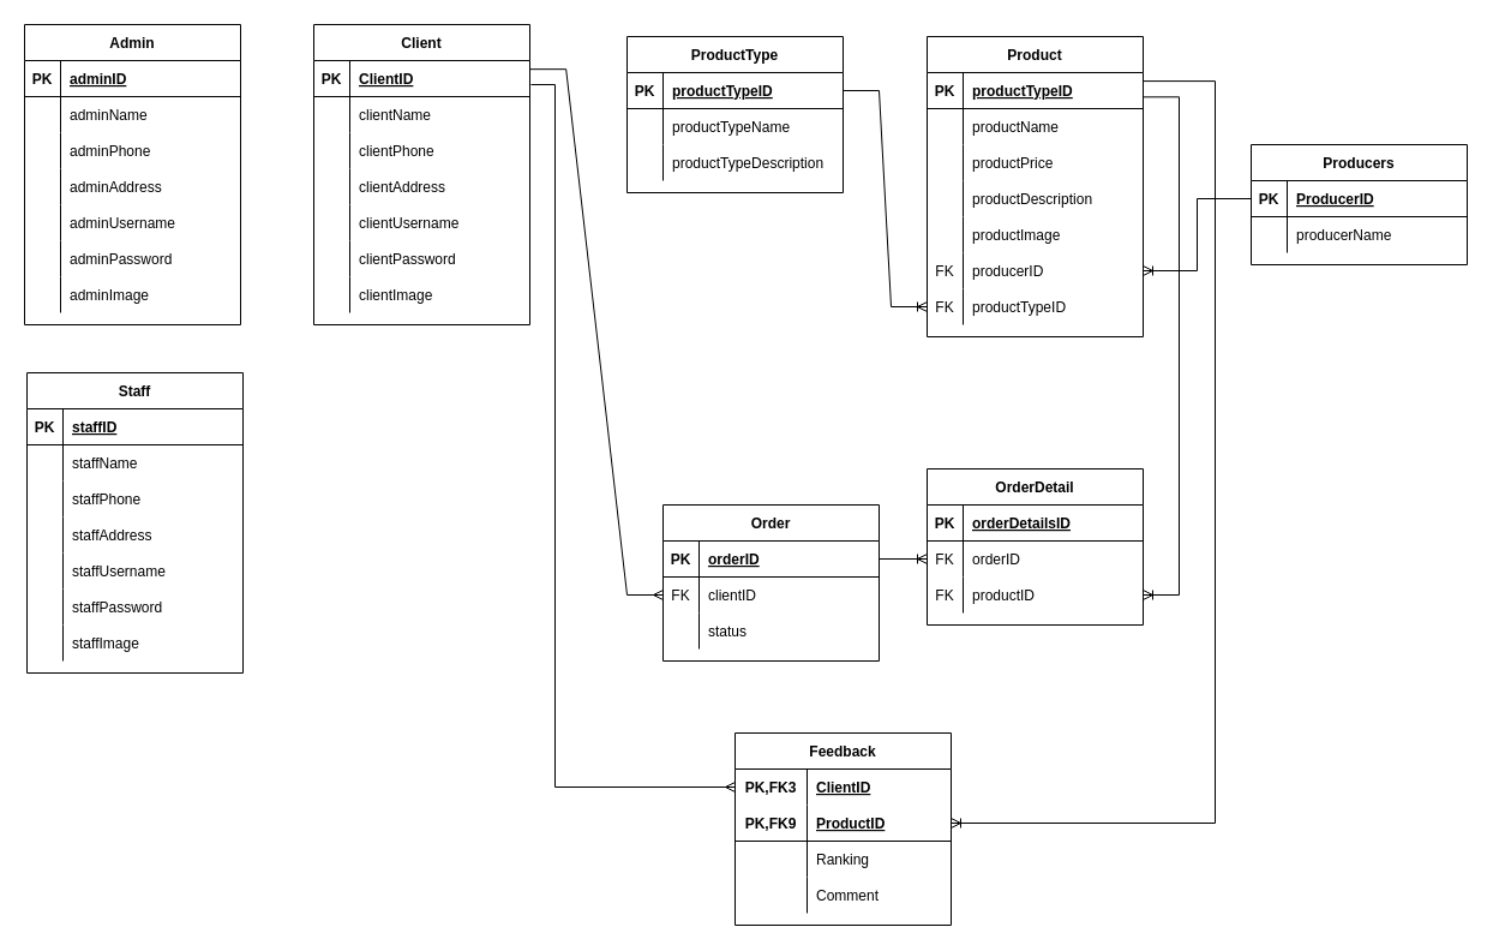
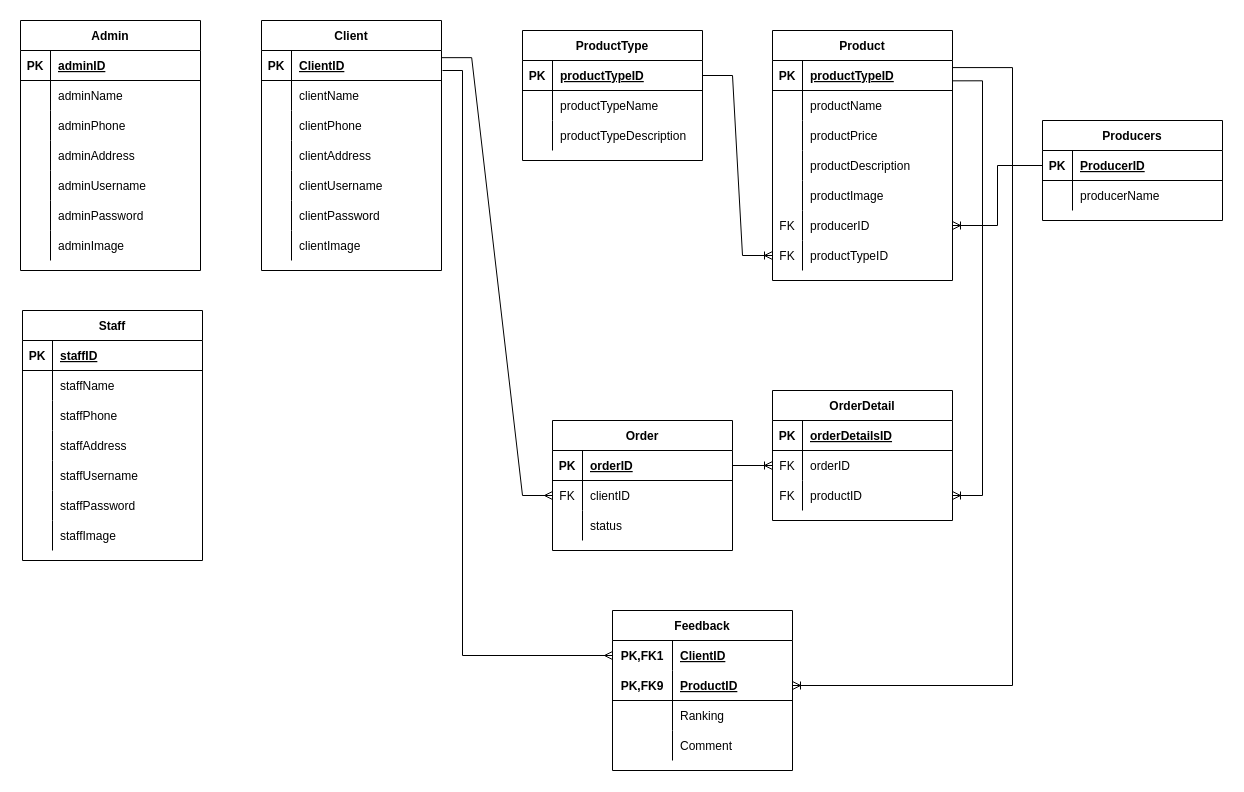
- <mxCell id="133" value="PK,FK3" style="shape=partialRectangle;connectable=0;fillColor=none;top=0;left=0;bottom=0;right=0;fontStyle=1;overflow=hidden;" parent="132" vertex="1"><mxGeometry width="60" height="30" as="geometry"><mxRectangle width="60" height="30" as="alternateBounds" /></mxGeometry></mxCell>
+ <mxCell id="133" value="PK,FK1" style="shape=partialRectangle;connectable=0;fillColor=none;top=0;left=0;bottom=0;right=0;fontStyle=1;overflow=hidden;" parent="132" vertex="1"><mxGeometry width="60" height="30" as="geometry"><mxRectangle width="60" height="30" as="alternateBounds" /></mxGeometry></mxCell>
